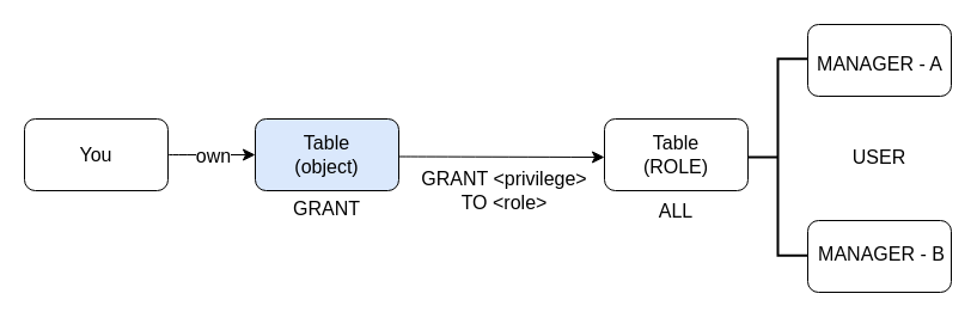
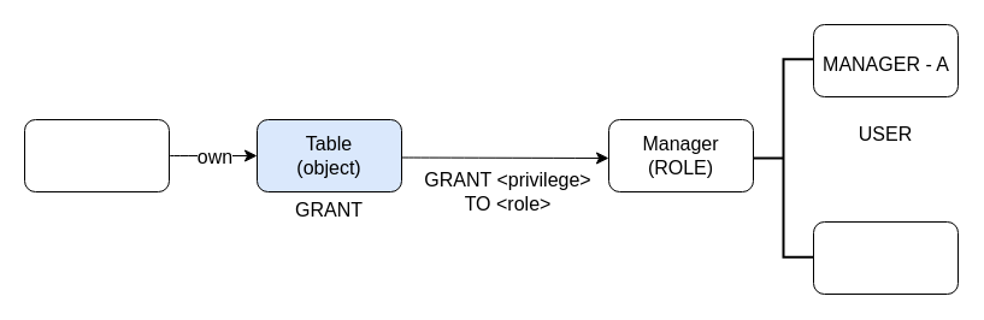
- <mxCell id="4" value="You" style="text;strokeColor=none;fillColor=none;html=1;align=center;verticalAlign=middle;whiteSpace=wrap;rounded=0;fontSize=16;" parent="1" vertex="1"><mxGeometry x="50" y="114" width="60" height="30" as="geometry" /></mxCell>
- <mxCell id="13" value="Table&lt;br&gt;(ROLE)" style="text;strokeColor=none;fillColor=none;html=1;align=center;verticalAlign=middle;whiteSpace=wrap;rounded=0;fontSize=16;" parent="1" vertex="1"><mxGeometry x="535" y="114" width="60" height="30" as="geometry" /></mxCell>
+ <mxCell id="13" value="Manager&lt;br&gt;(ROLE)" style="text;strokeColor=none;fillColor=none;html=1;align=center;verticalAlign=middle;whiteSpace=wrap;rounded=0;fontSize=16;" parent="1" vertex="1"><mxGeometry x="535" y="114" width="60" height="30" as="geometry" /></mxCell>
- <mxCell id="18" value="USER" style="text;strokeColor=none;fillColor=none;html=1;align=center;verticalAlign=middle;whiteSpace=wrap;rounded=0;fontSize=16;" parent="1" vertex="1"><mxGeometry x="705" y="116" width="60" height="30" as="geometry" /></mxCell>
+ <mxCell id="18" value="USER" style="text;strokeColor=none;fillColor=none;html=1;align=center;verticalAlign=middle;whiteSpace=wrap;rounded=0;fontSize=16;" parent="1" vertex="1"><mxGeometry x="705" y="96" width="60" height="30" as="geometry" /></mxCell>
- <mxCell id="9" value="ALL" style="text;strokeColor=none;fillColor=none;html=1;align=center;verticalAlign=middle;whiteSpace=wrap;rounded=0;fontSize=16;" parent="1" vertex="1"><mxGeometry x="535" y="161" width="60" height="30" as="geometry" /></mxCell>
- <mxCell id="17" value="MANAGER - B" style="text;strokeColor=none;fillColor=none;html=1;align=center;verticalAlign=middle;whiteSpace=wrap;rounded=0;fontSize=16;" parent="1" vertex="1"><mxGeometry x="681.5" y="197" width="109.5" height="30" as="geometry" /></mxCell>
